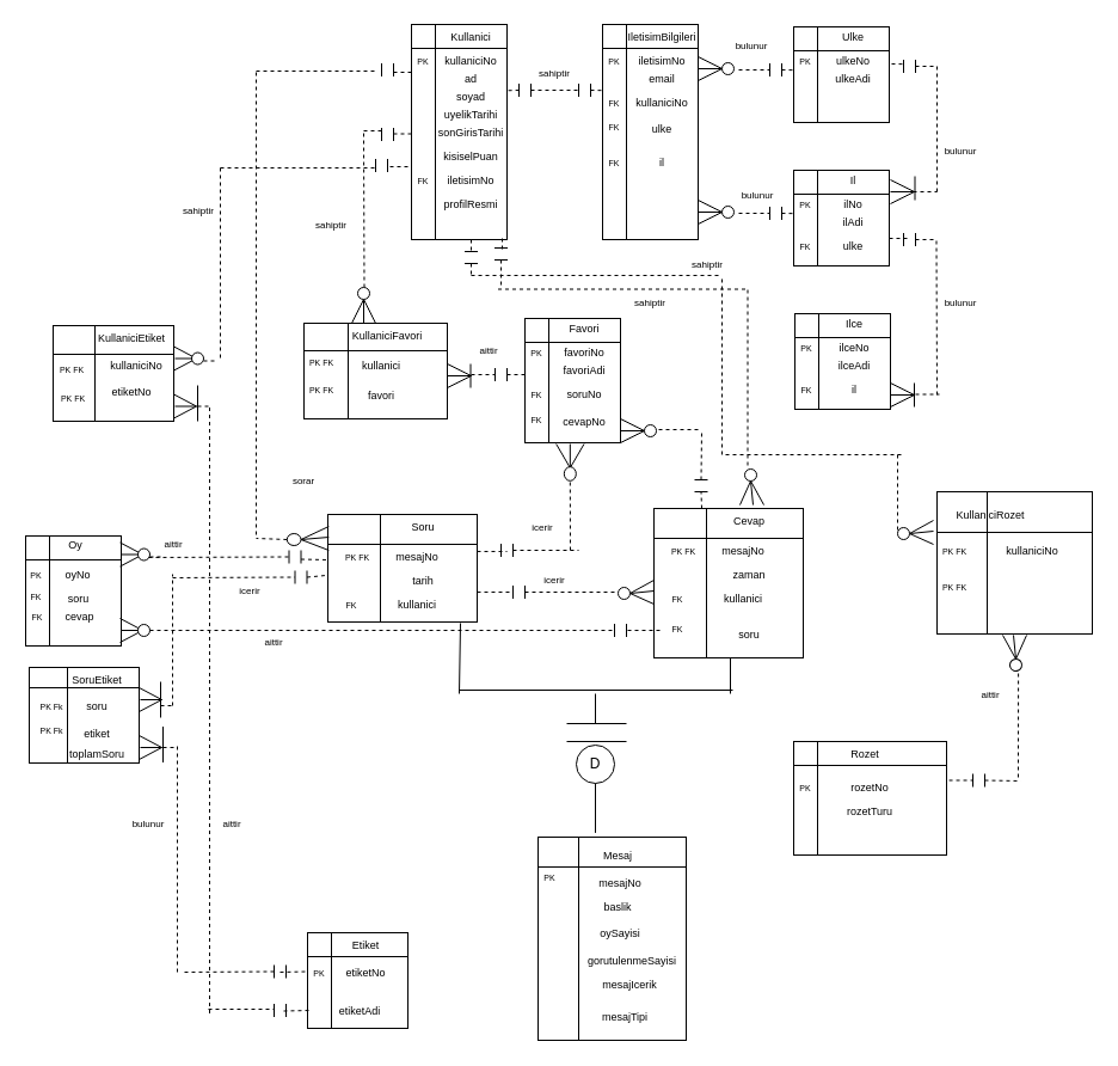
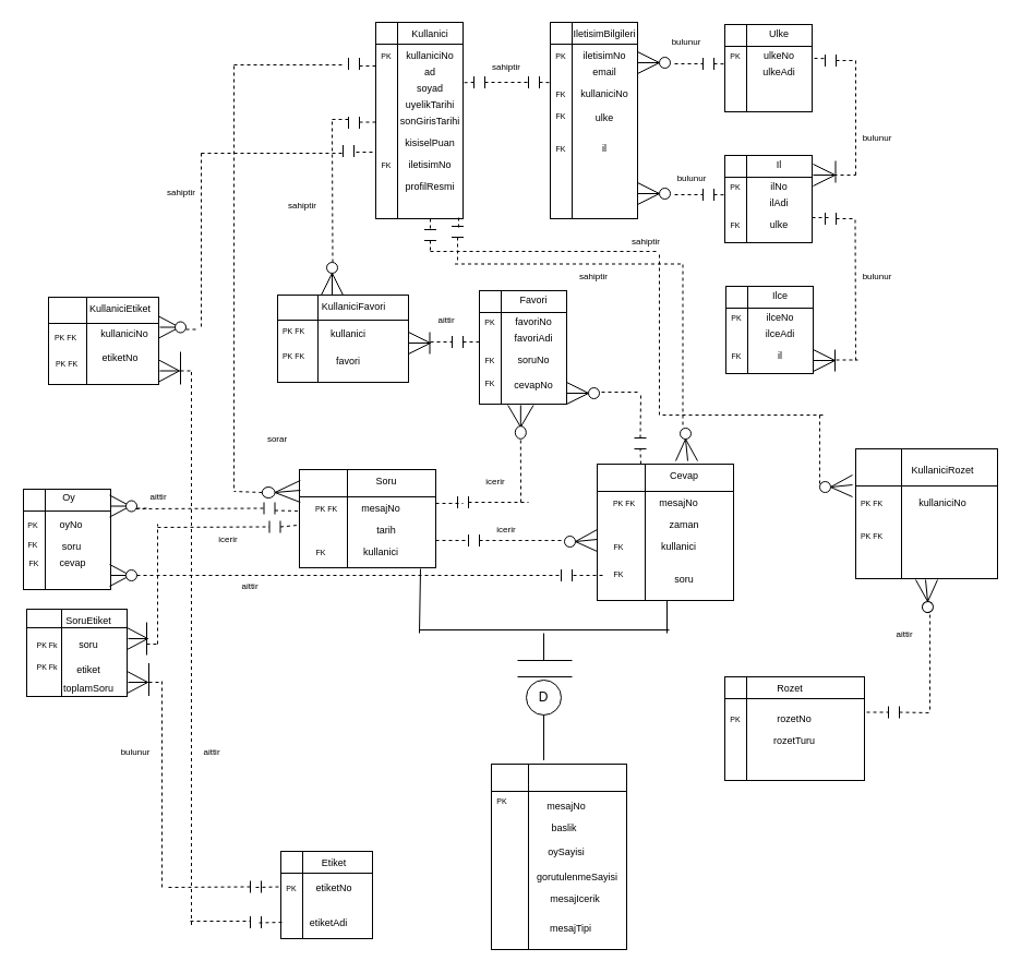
- <mxCell id="168" value="&lt;font style=&quot;font-size: 9px&quot;&gt;KullaniciRozet&lt;br&gt;&lt;/font&gt;" style="text;html=1;strokeColor=none;fillColor=none;align=center;verticalAlign=middle;whiteSpace=wrap;rounded=0;" parent="1" vertex="1"><mxGeometry x="809" y="420" width="40" height="20" as="geometry" /></mxCell>
+ <mxCell id="168" value="&lt;font style=&quot;font-size: 9px&quot;&gt;KullaniciRozet&lt;br&gt;&lt;/font&gt;" style="text;html=1;strokeColor=none;fillColor=none;align=center;verticalAlign=middle;whiteSpace=wrap;rounded=0;" parent="1" vertex="1"><mxGeometry x="844" y="420" width="40" height="20" as="geometry" /></mxCell>
- <mxCell id="217" value="&lt;font style=&quot;font-size: 9px&quot;&gt;Mesaj&lt;br&gt;&lt;/font&gt;" style="text;html=1;strokeColor=none;fillColor=none;align=center;verticalAlign=middle;whiteSpace=wrap;rounded=0;" parent="1" vertex="1"><mxGeometry x="497" y="705" width="40" height="20" as="geometry" /></mxCell>
